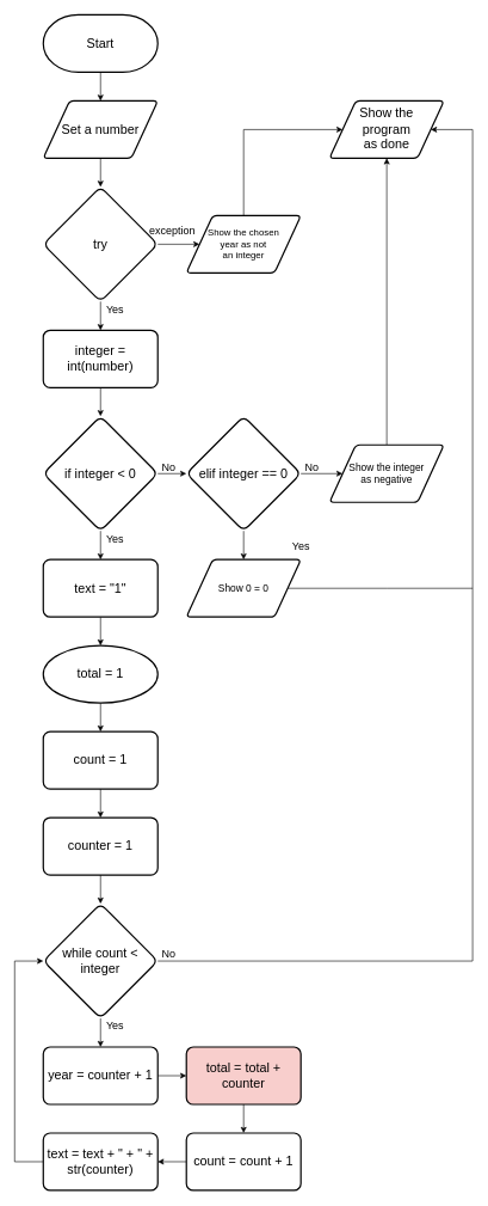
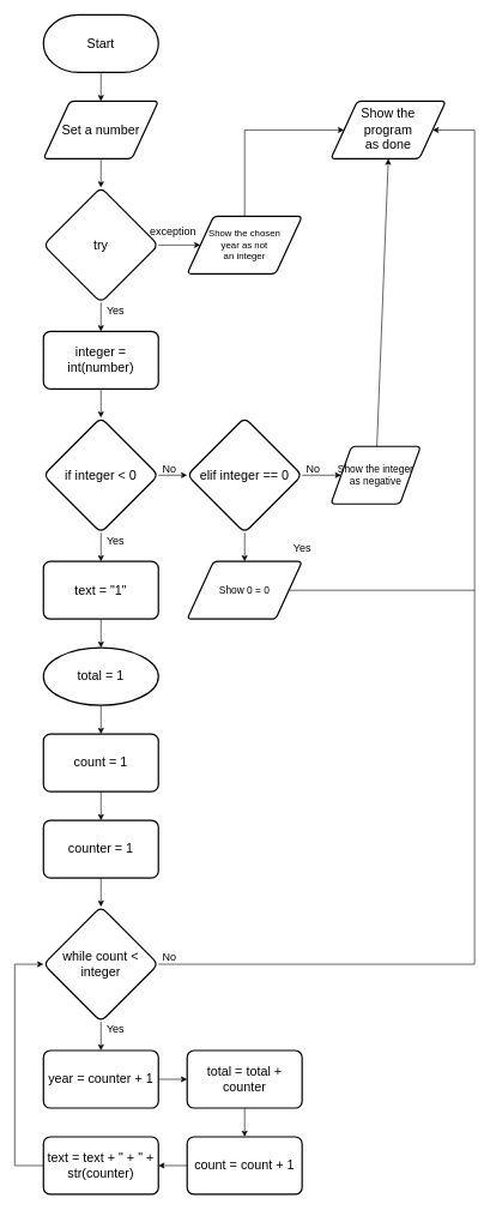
- <mxCell id="11" value="&lt;span style=&quot;font-size: 14px&quot;&gt;Show the&amp;nbsp;&lt;/span&gt;&lt;span style=&quot;font-size: 14px&quot;&gt;integer&lt;br&gt;as negative&lt;/span&gt;" style="shape=parallelogram;html=1;strokeWidth=2;perimeter=parallelogramPerimeter;whiteSpace=wrap;rounded=1;arcSize=12;size=0.23;fontSize=14;" parent="1" vertex="1"><mxGeometry x="460" y="620" width="160" height="80" as="geometry" /></mxCell>
+ <mxCell id="11" value="&lt;span style=&quot;font-size: 14px&quot;&gt;Show the&amp;nbsp;&lt;/span&gt;&lt;span style=&quot;font-size: 14px&quot;&gt;integer&lt;br&gt;as negative&lt;/span&gt;" style="shape=parallelogram;html=1;strokeWidth=2;perimeter=parallelogramPerimeter;whiteSpace=wrap;rounded=1;arcSize=12;size=0.23;fontSize=14;" parent="1" vertex="1"><mxGeometry x="460" y="620" width="125" height="80" as="geometry" /></mxCell>
- <mxCell id="35" value="total = total + counter" style="whiteSpace=wrap;html=1;fontSize=18;strokeWidth=2;rounded=1;arcSize=12;fillColor=#f8cecc;" vertex="1" parent="1"><mxGeometry x="260" y="1460" width="160" height="80" as="geometry" /></mxCell>
+ <mxCell id="35" value="total = total + counter" style="whiteSpace=wrap;html=1;fontSize=18;strokeWidth=2;rounded=1;arcSize=12;" vertex="1" parent="1"><mxGeometry x="260" y="1460" width="160" height="80" as="geometry" /></mxCell>
